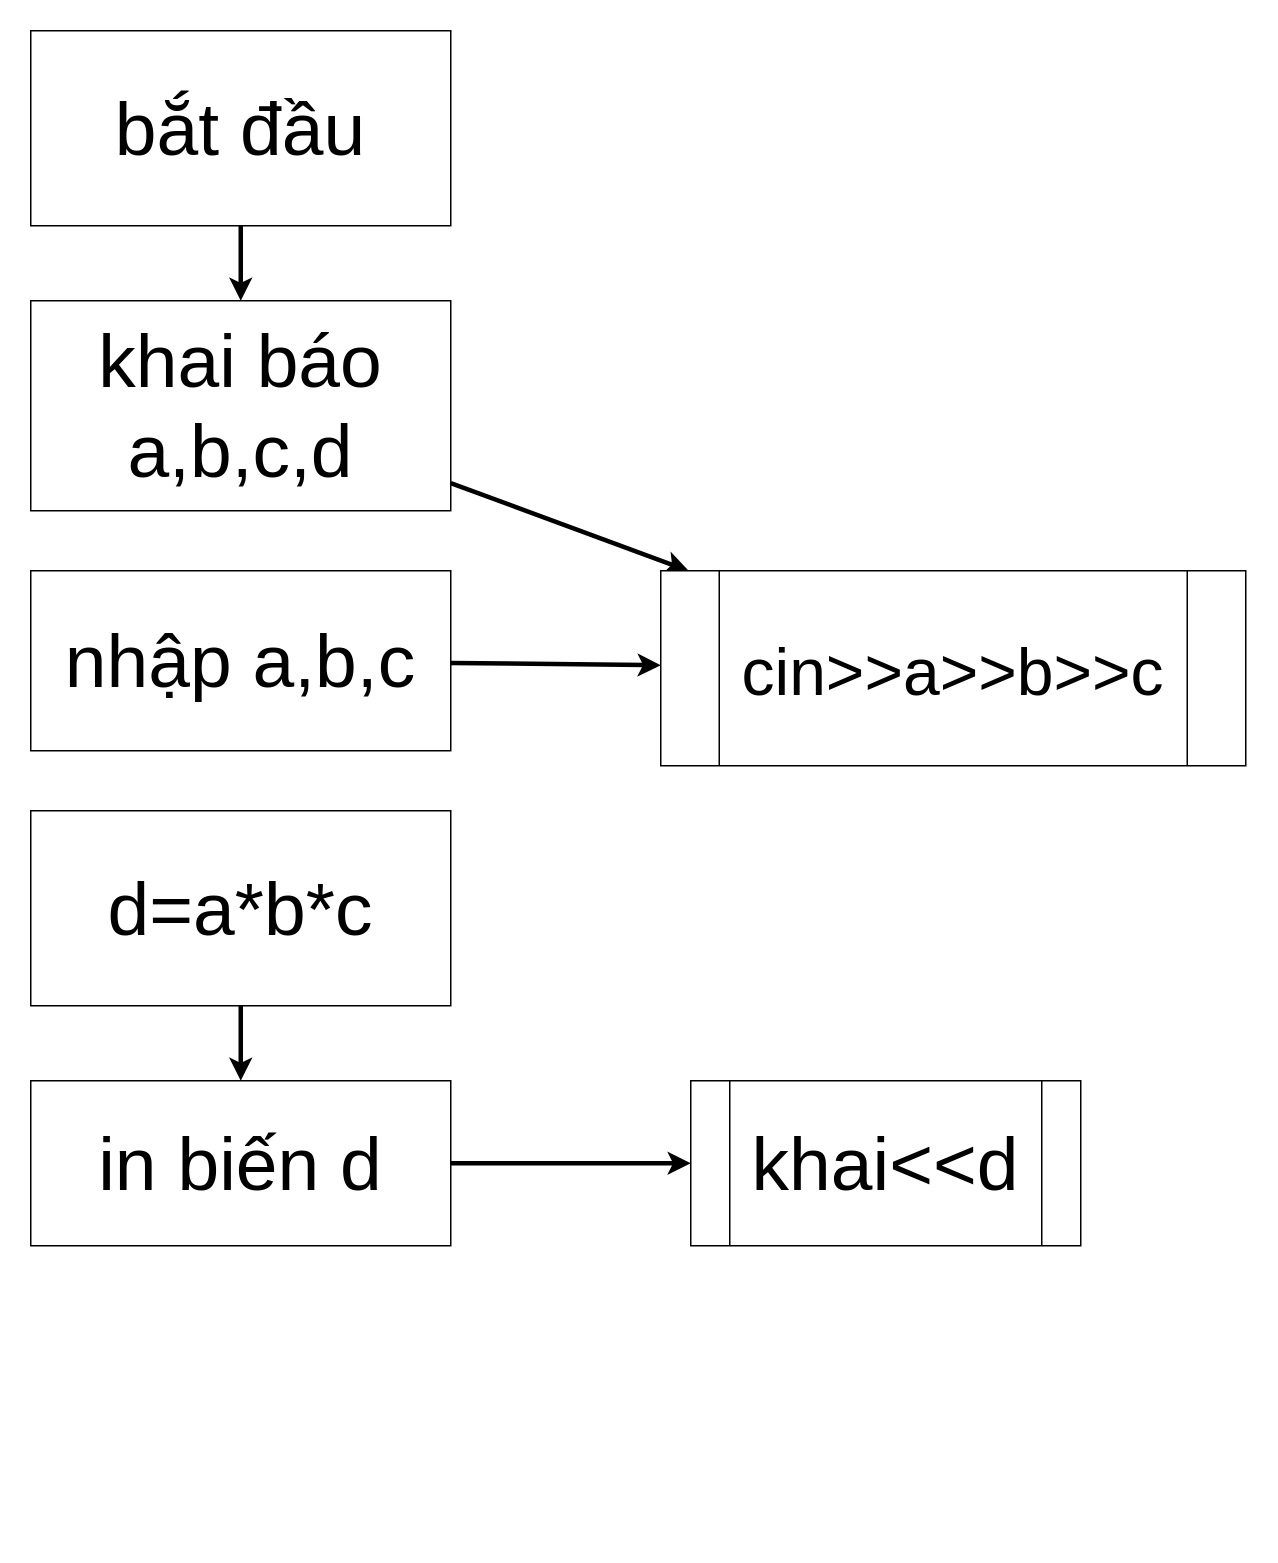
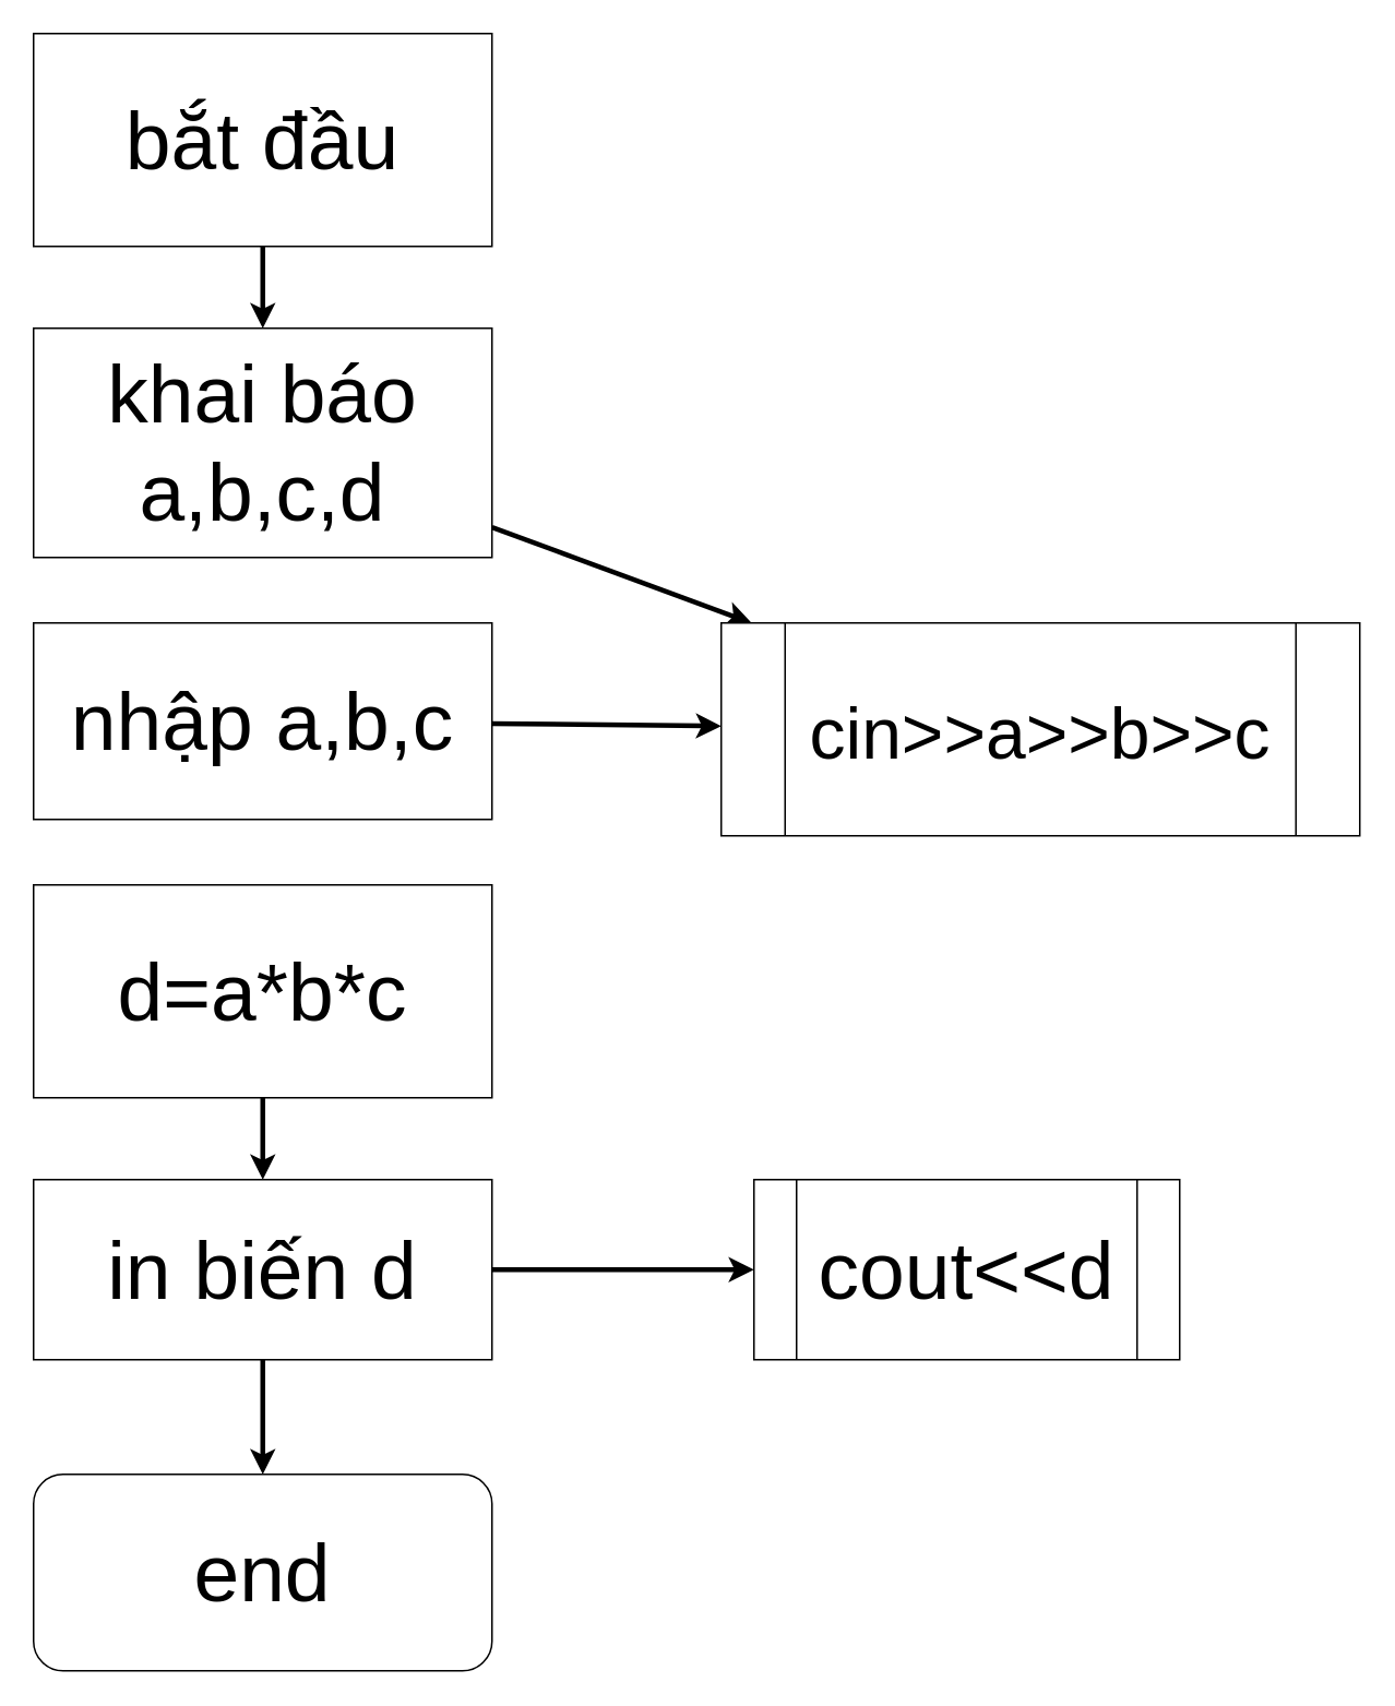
- <mxCell id="15" value="khai&amp;lt;&amp;lt;d" style="shape=process;whiteSpace=wrap;html=1;backgroundOutline=1;fontSize=50;rounded=0;" vertex="1" parent="1"><mxGeometry x="460" y="720" width="260" height="110" as="geometry" /></mxCell>
+ <mxCell id="15" value="cout&amp;lt;&amp;lt;d" style="shape=process;whiteSpace=wrap;html=1;backgroundOutline=1;fontSize=50;rounded=0;" vertex="1" parent="1"><mxGeometry x="460" y="720" width="260" height="110" as="geometry" /></mxCell>
+ <mxCell id="10" value="" style="edgeStyle=none;html=1;strokeWidth=3;fontSize=50;" edge="1" parent="1" source="12" target="13"><mxGeometry relative="1" as="geometry" /></mxCell>
+ <mxCell id="13" value="end" style="rounded=1;whiteSpace=wrap;html=1;fontSize=50;" vertex="1" parent="1"><mxGeometry x="20" y="900" width="280" height="120" as="geometry" /></mxCell>
